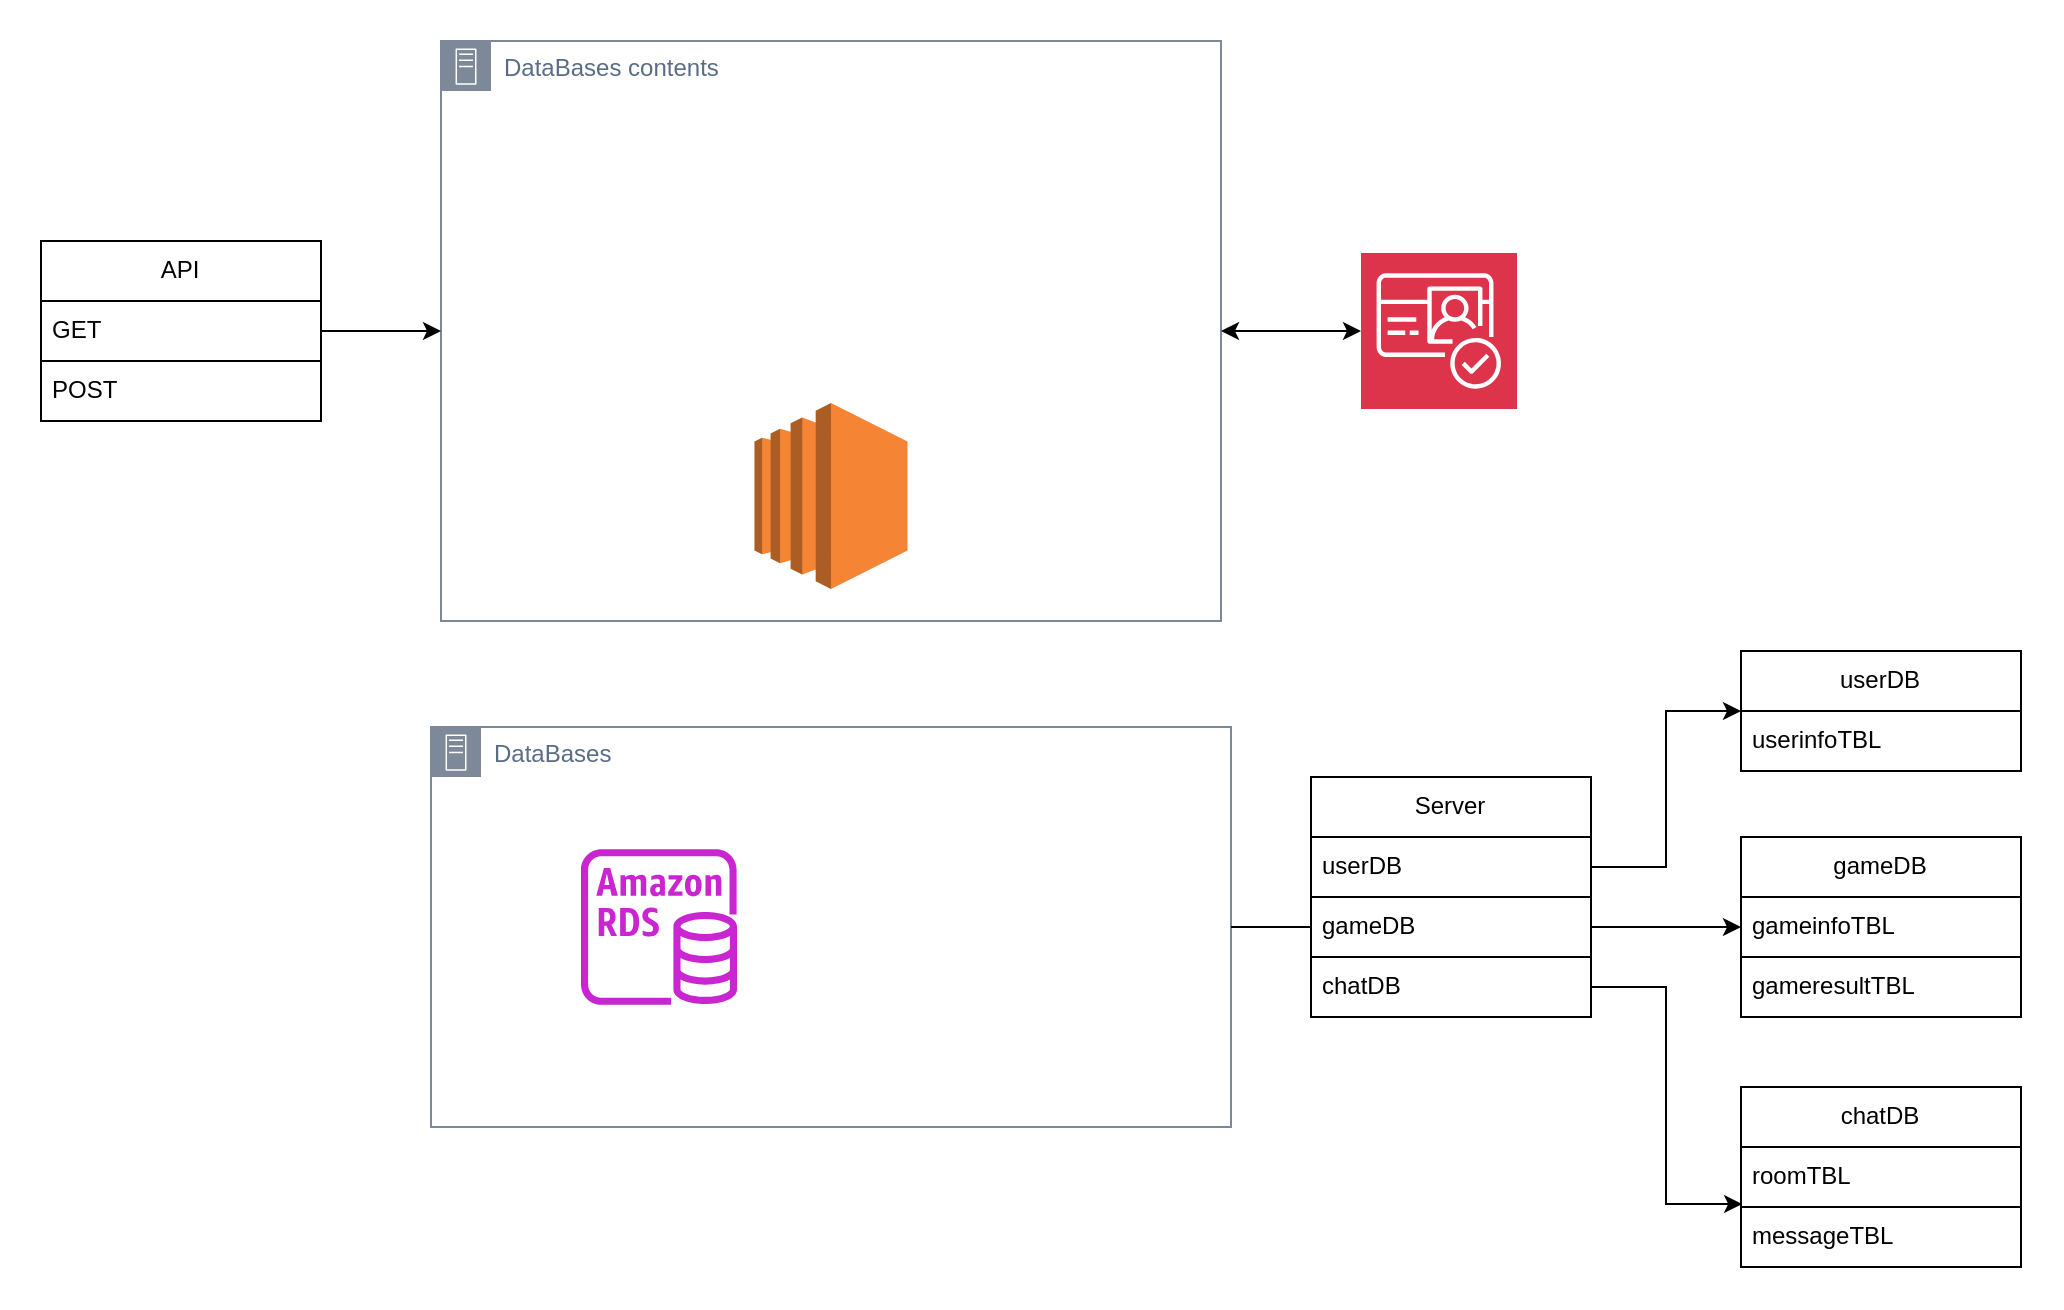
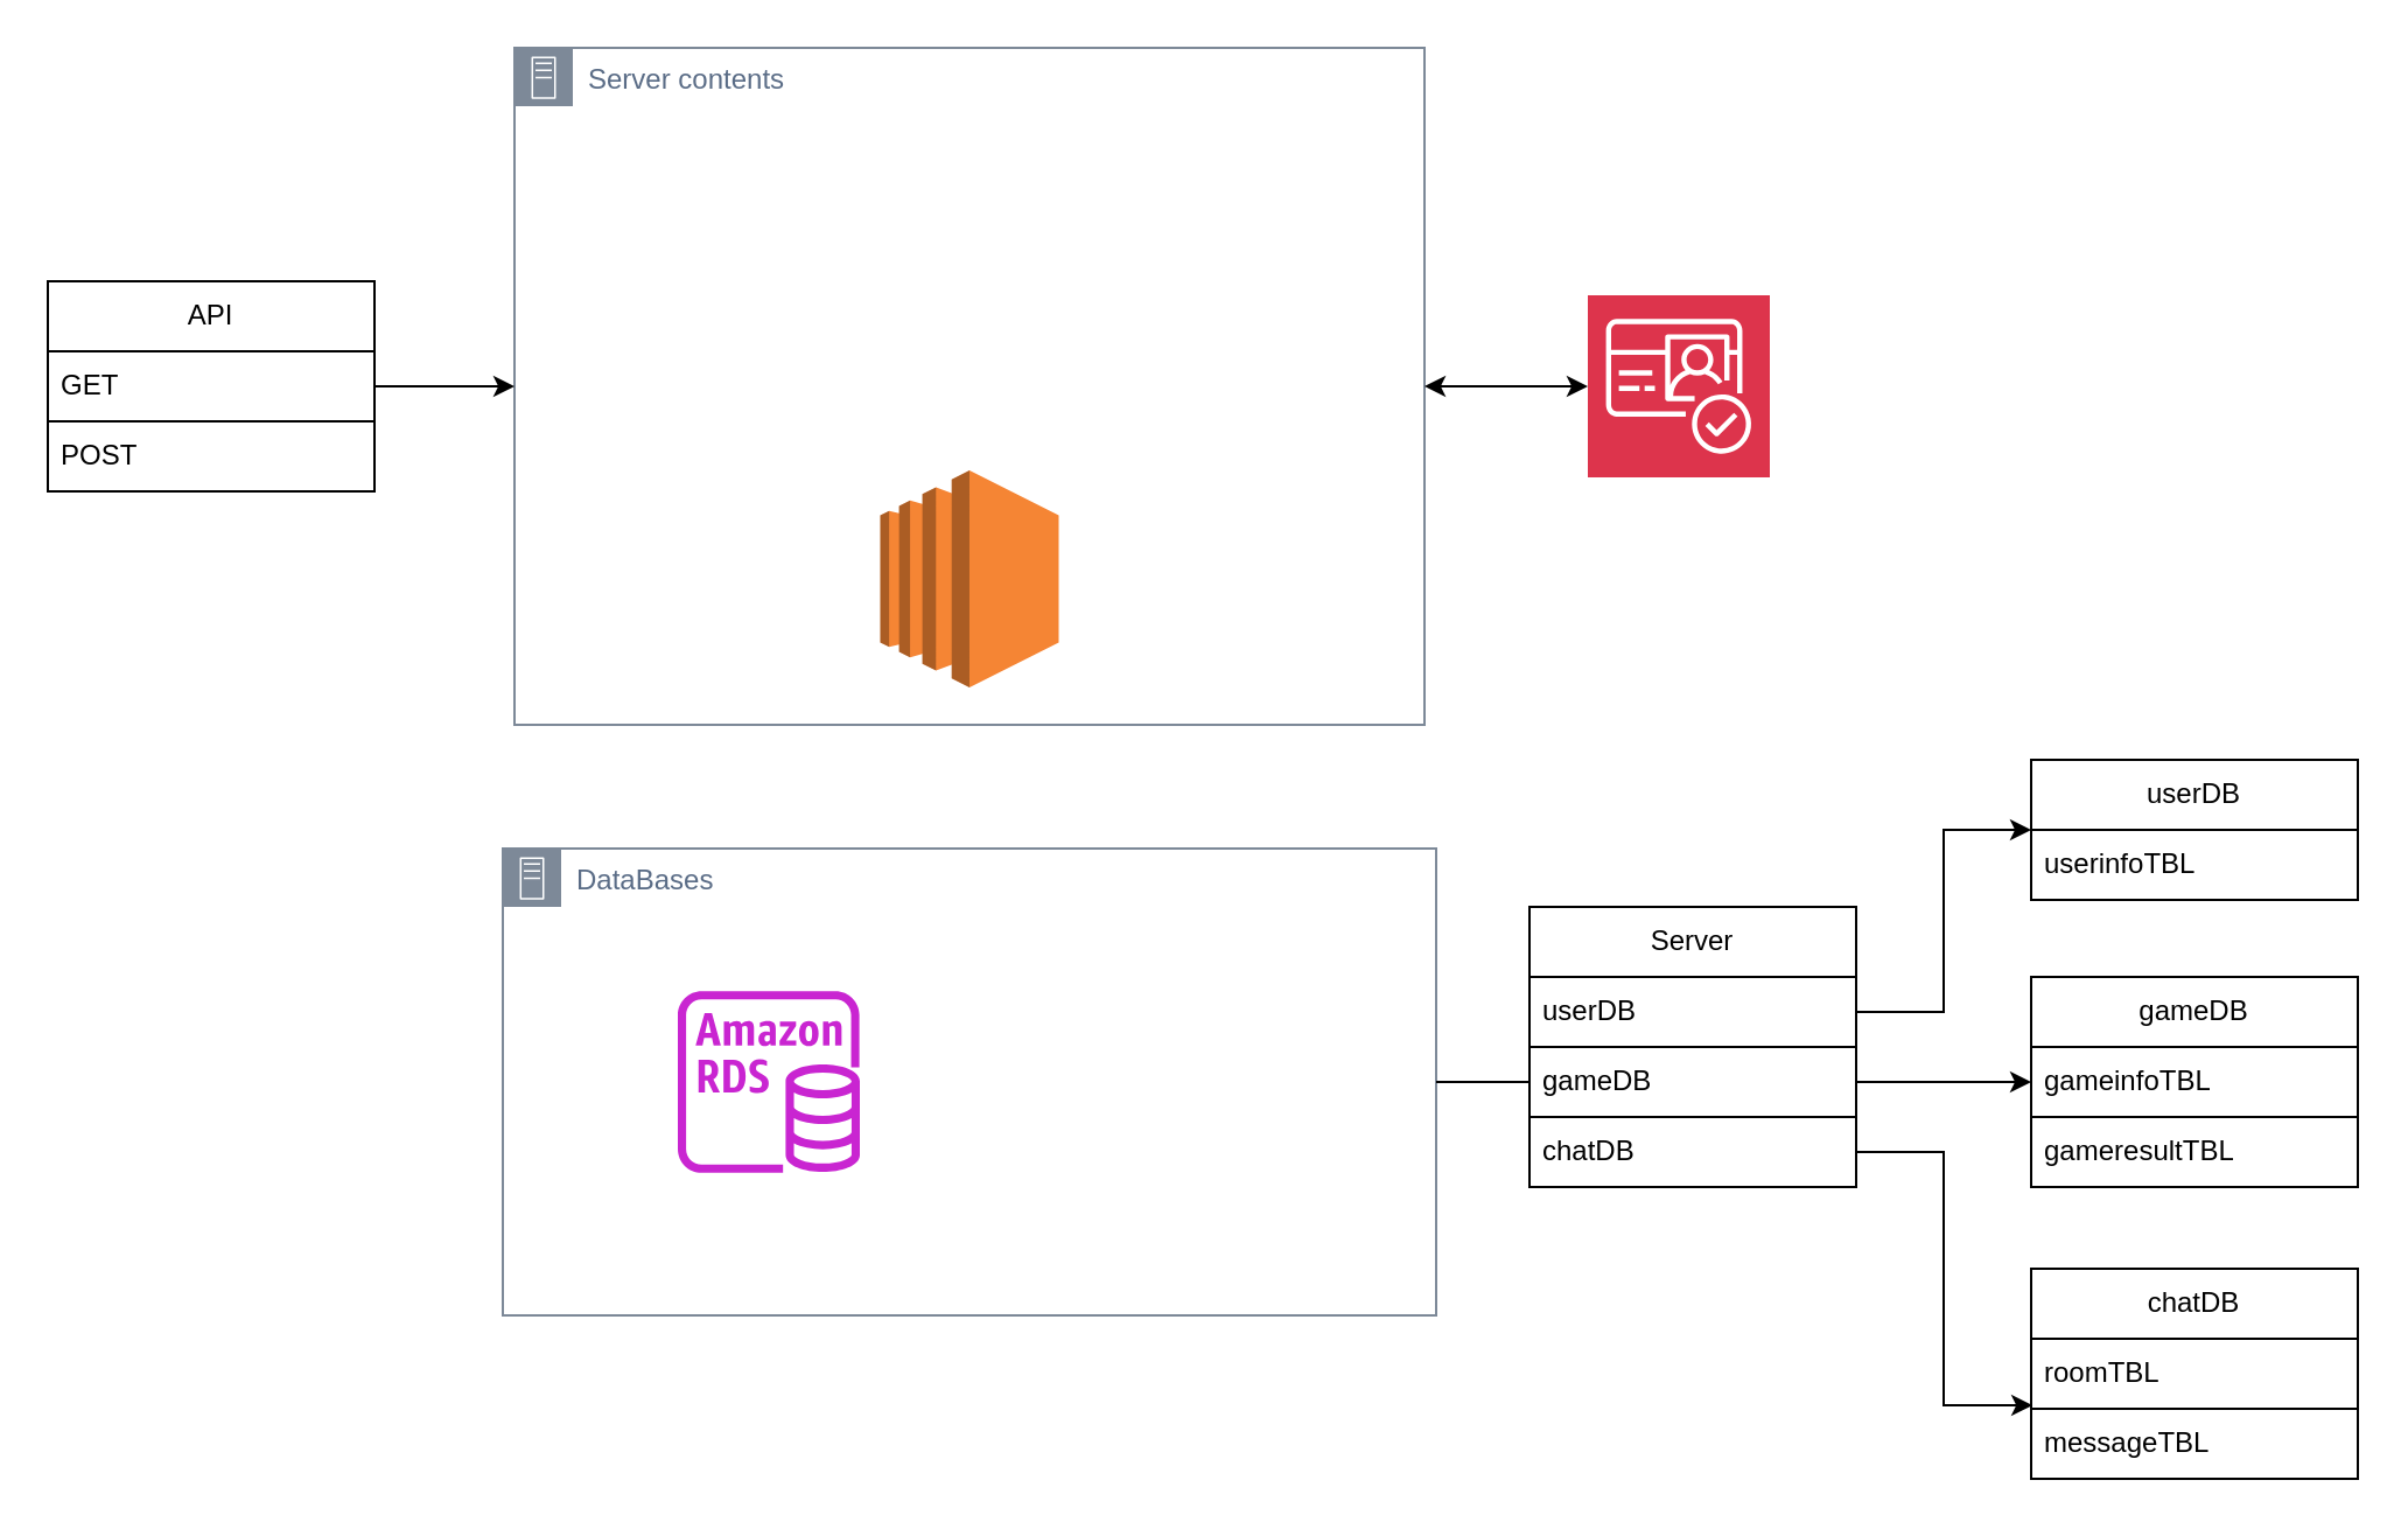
- <mxCell id="2" value="DataBases contents" style="points=[[0,0],[0.25,0],[0.5,0],[0.75,0],[1,0],[1,0.25],[1,0.5],[1,0.75],[1,1],[0.75,1],[0.5,1],[0.25,1],[0,1],[0,0.75],[0,0.5],[0,0.25]];outlineConnect=0;gradientColor=none;html=1;whiteSpace=wrap;fontSize=12;fontStyle=0;container=1;pointerEvents=0;collapsible=0;recursiveResize=0;shape=mxgraph.aws4.group;grIcon=mxgraph.aws4.group_on_premise;strokeColor=#7D8998;fillColor=none;verticalAlign=top;align=left;spacingLeft=30;fontColor=#5A6C86;dashed=0;" vertex="1" parent="1"><mxGeometry x="220" y="20" width="390" height="290" as="geometry" /></mxCell>
+ <mxCell id="2" value="Server contents" style="points=[[0,0],[0.25,0],[0.5,0],[0.75,0],[1,0],[1,0.25],[1,0.5],[1,0.75],[1,1],[0.75,1],[0.5,1],[0.25,1],[0,1],[0,0.75],[0,0.5],[0,0.25]];outlineConnect=0;gradientColor=none;html=1;whiteSpace=wrap;fontSize=12;fontStyle=0;container=1;pointerEvents=0;collapsible=0;recursiveResize=0;shape=mxgraph.aws4.group;grIcon=mxgraph.aws4.group_on_premise;strokeColor=#7D8998;fillColor=none;verticalAlign=top;align=left;spacingLeft=30;fontColor=#5A6C86;dashed=0;" vertex="1" parent="1"><mxGeometry x="220" y="20" width="390" height="290" as="geometry" /></mxCell>
